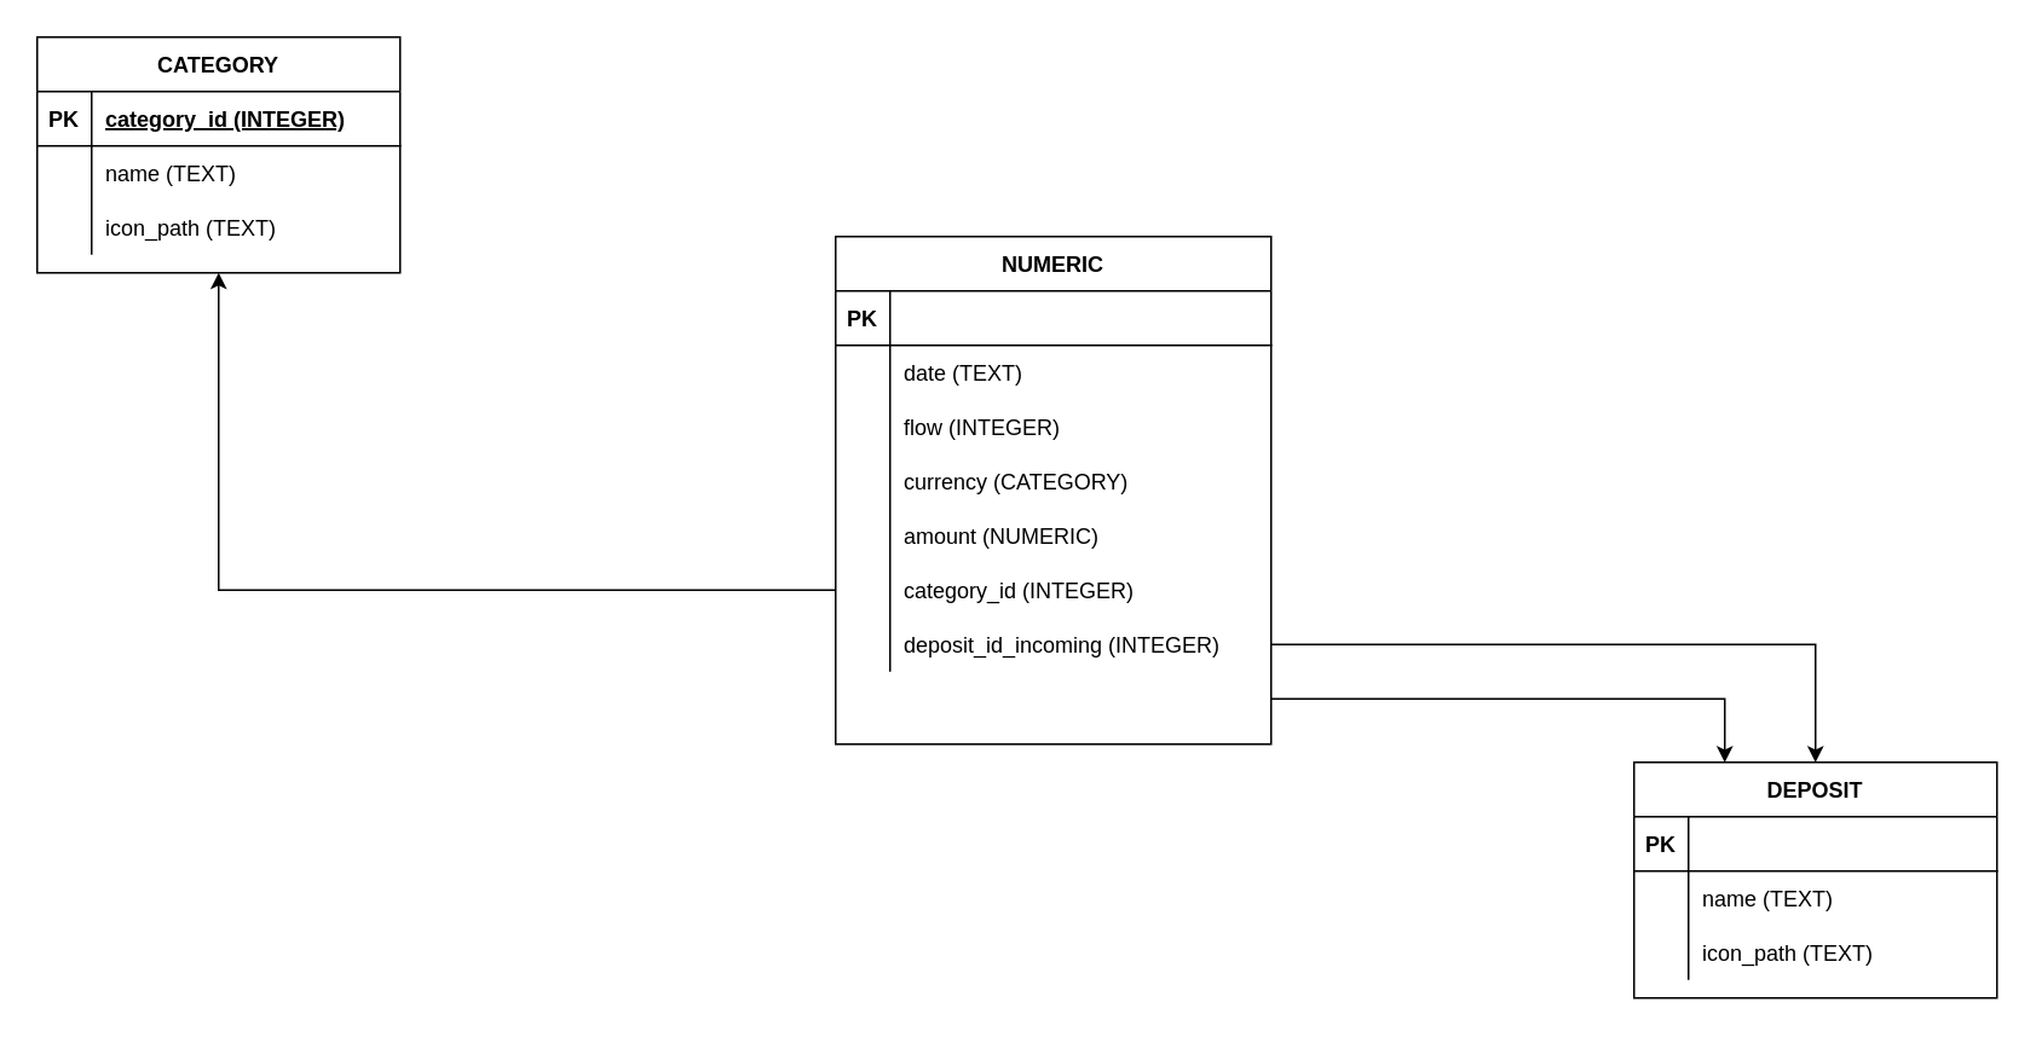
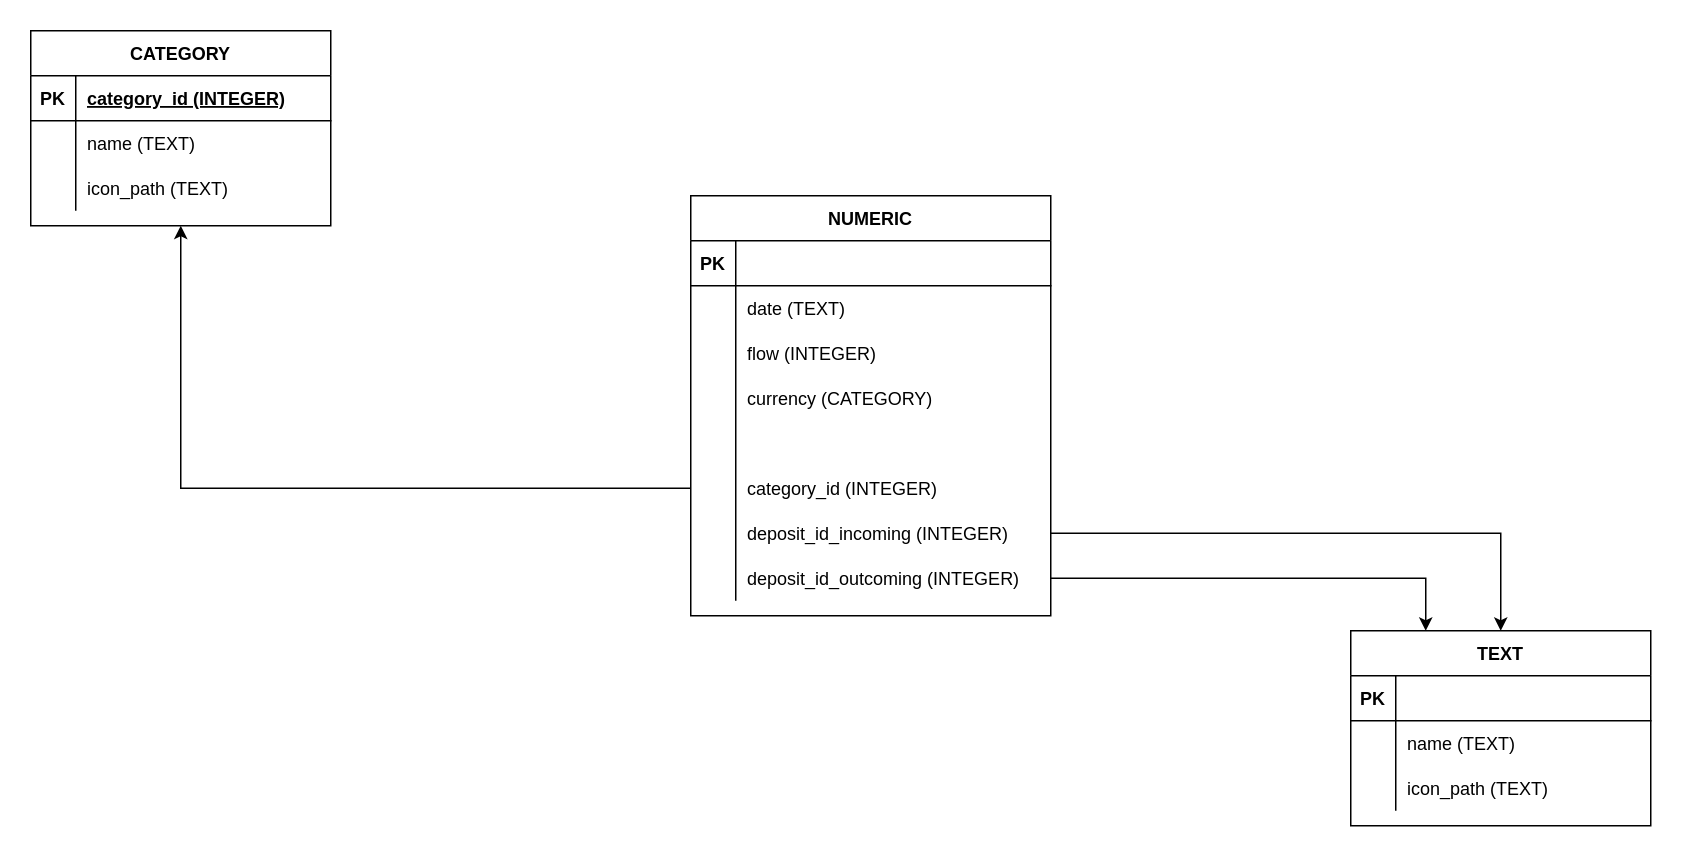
- <mxCell id="16" value="amount (NUMERIC)" style="shape=partialRectangle;connectable=0;fillColor=none;top=0;left=0;bottom=0;right=0;align=left;spacingLeft=6;overflow=hidden;" vertex="1" parent="14"><mxGeometry x="30" width="210" height="30" as="geometry"><mxRectangle width="210" height="30" as="alternateBounds" /></mxGeometry></mxCell>
+ <mxCell id="25" value="deposit_id_outcoming (INTEGER)" style="shape=partialRectangle;connectable=0;fillColor=none;top=0;left=0;bottom=0;right=0;align=left;spacingLeft=6;overflow=hidden;" vertex="1" parent="23"><mxGeometry x="30" width="210" height="30" as="geometry"><mxRectangle width="210" height="30" as="alternateBounds" /></mxGeometry></mxCell>
- <mxCell id="37" value="DEPOSIT" style="shape=table;startSize=30;container=1;collapsible=1;childLayout=tableLayout;fixedRows=1;rowLines=0;fontStyle=1;align=center;resizeLast=1;" vertex="1" parent="1"><mxGeometry x="900" y="420" width="200" height="130" as="geometry" /></mxCell>
+ <mxCell id="37" value="TEXT" style="shape=table;startSize=30;container=1;collapsible=1;childLayout=tableLayout;fixedRows=1;rowLines=0;fontStyle=1;align=center;resizeLast=1;" vertex="1" parent="1"><mxGeometry x="900" y="420" width="200" height="130" as="geometry" /></mxCell>
